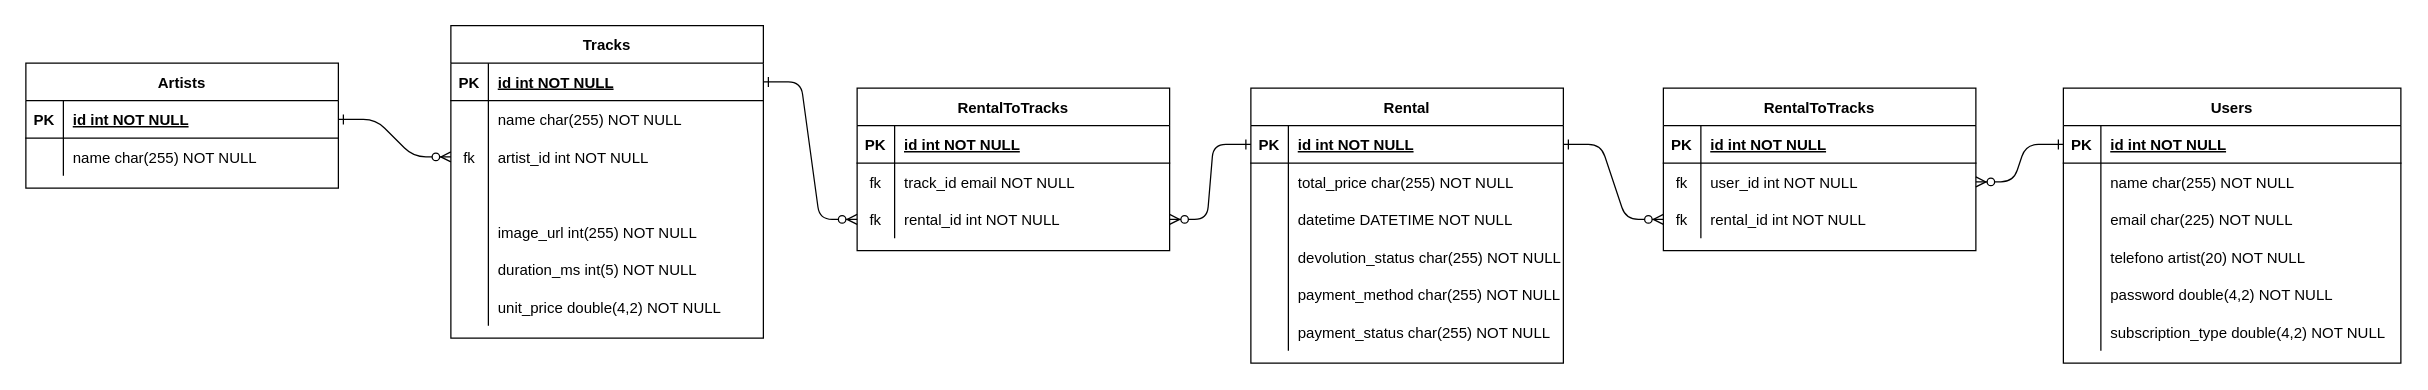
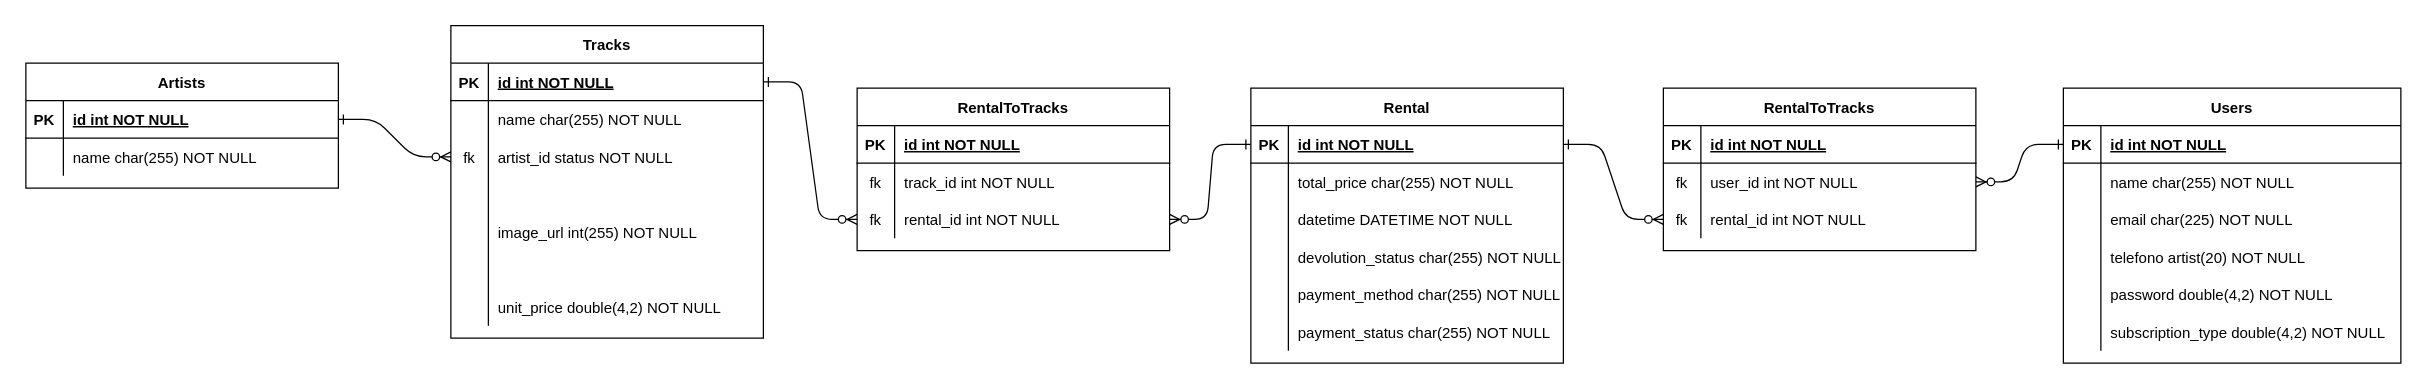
- <mxCell id="11" value="artist_id int NOT NULL" style="shape=partialRectangle;overflow=hidden;connectable=0;fillColor=none;top=0;left=0;bottom=0;right=0;align=left;spacingLeft=6;" vertex="1" parent="9"><mxGeometry x="30" width="220" height="30" as="geometry"><mxRectangle width="220" height="30" as="alternateBounds" /></mxGeometry></mxCell>
+ <mxCell id="11" value="artist_id status NOT NULL" style="shape=partialRectangle;overflow=hidden;connectable=0;fillColor=none;top=0;left=0;bottom=0;right=0;align=left;spacingLeft=6;" vertex="1" parent="9"><mxGeometry x="30" width="220" height="30" as="geometry"><mxRectangle width="220" height="30" as="alternateBounds" /></mxGeometry></mxCell>
- <mxCell id="56" value="track_id email NOT NULL" style="shape=partialRectangle;overflow=hidden;connectable=0;fillColor=none;top=0;left=0;bottom=0;right=0;align=left;spacingLeft=6;" vertex="1" parent="54"><mxGeometry x="30" width="220" height="30" as="geometry"><mxRectangle width="220" height="30" as="alternateBounds" /></mxGeometry></mxCell>
+ <mxCell id="56" value="track_id int NOT NULL" style="shape=partialRectangle;overflow=hidden;connectable=0;fillColor=none;top=0;left=0;bottom=0;right=0;align=left;spacingLeft=6;" vertex="1" parent="54"><mxGeometry x="30" width="220" height="30" as="geometry"><mxRectangle width="220" height="30" as="alternateBounds" /></mxGeometry></mxCell>
- <mxCell id="19" value="duration_ms int(5) NOT NULL" style="shape=partialRectangle;overflow=hidden;connectable=0;fillColor=none;top=0;left=0;bottom=0;right=0;align=left;spacingLeft=6;" vertex="1" parent="17"><mxGeometry x="30" width="220" height="30" as="geometry"><mxRectangle width="220" height="30" as="alternateBounds" /></mxGeometry></mxCell>
